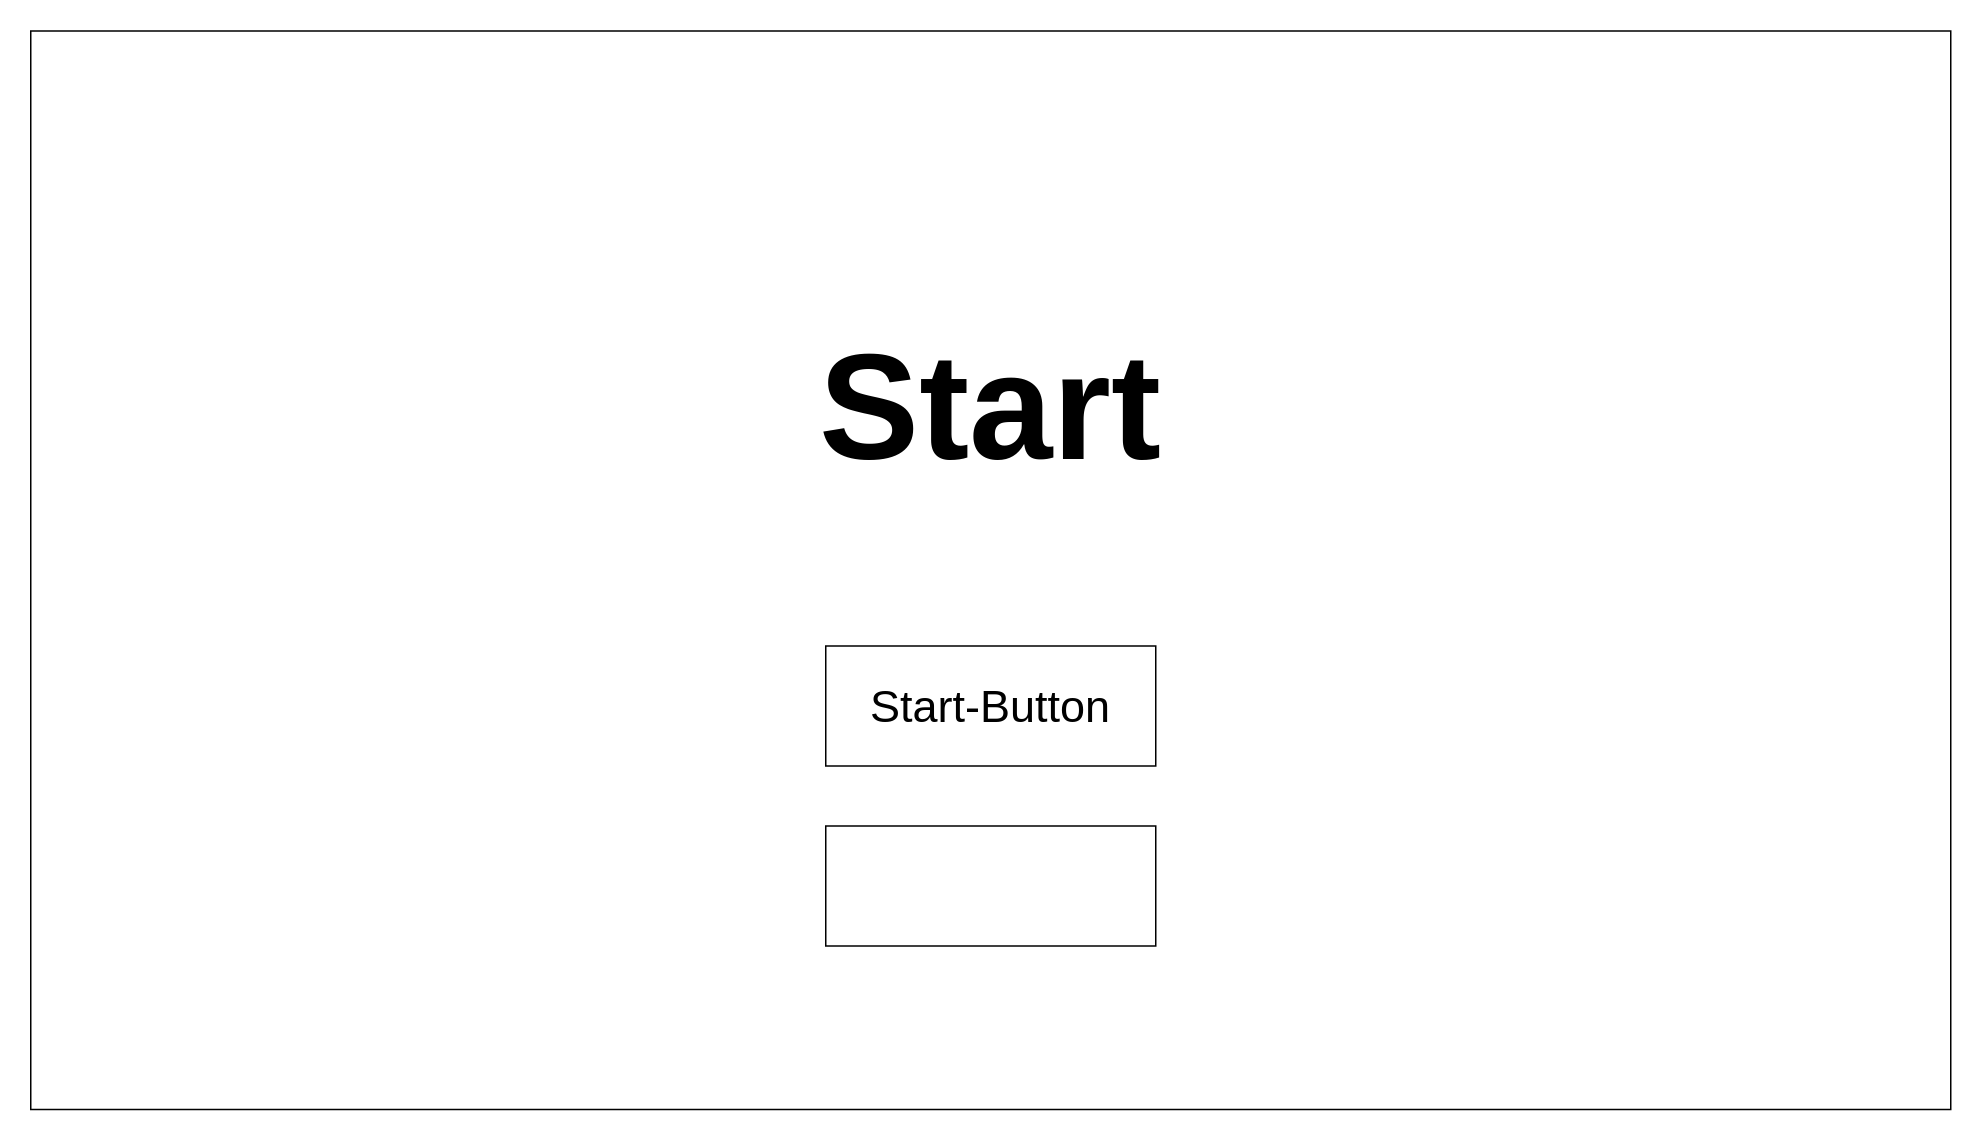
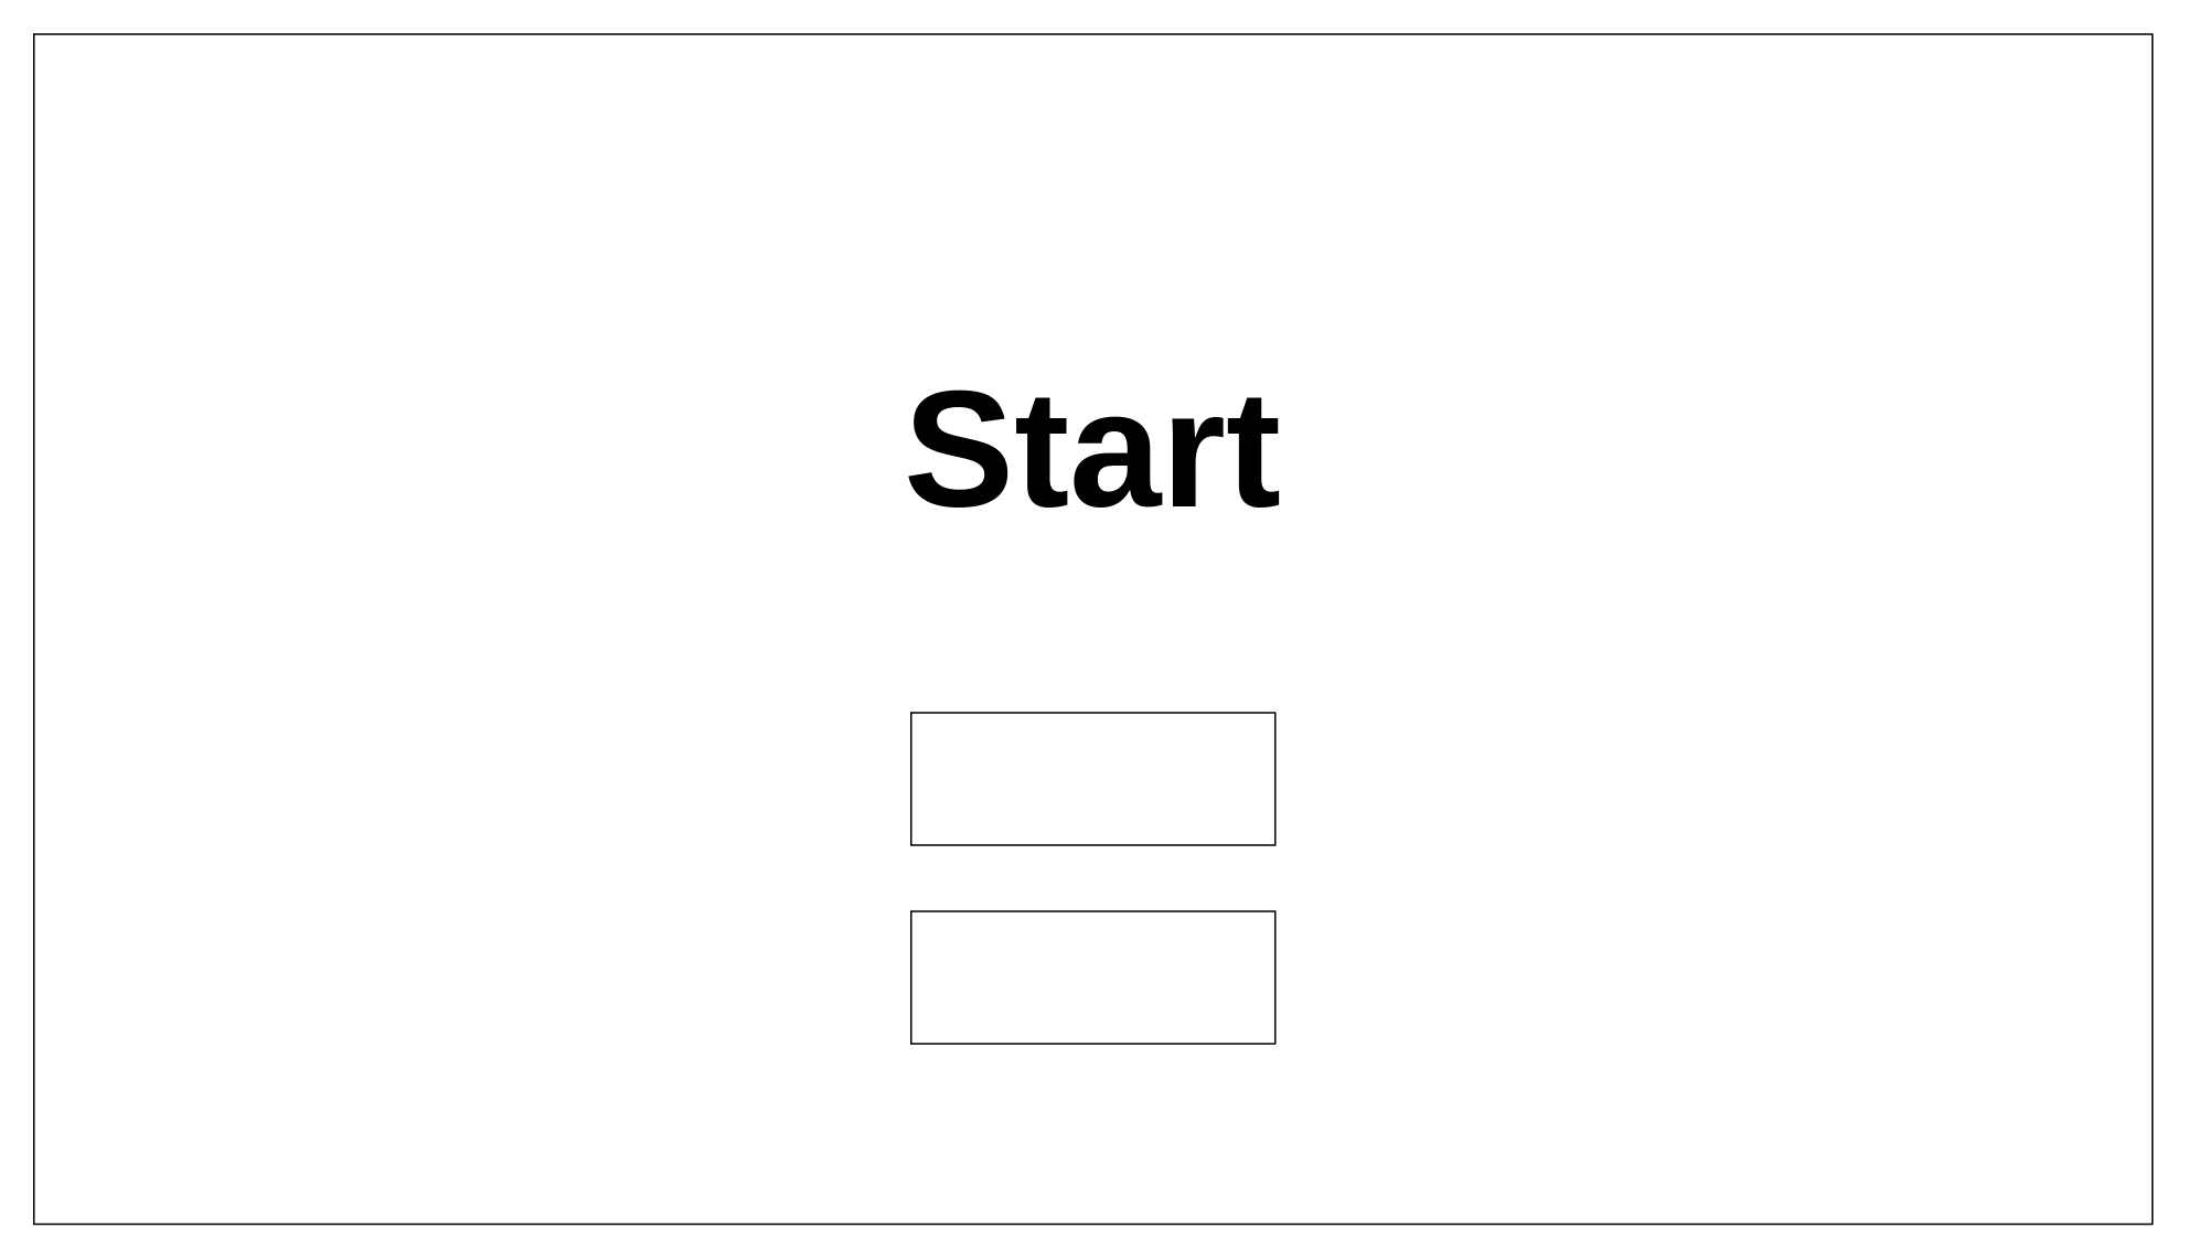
- <mxCell id="8" value="&lt;font style=&quot;font-size: 30px&quot;&gt;Start-Button&lt;/font&gt;" style="text;html=1;strokeColor=none;fillColor=none;align=center;verticalAlign=middle;whiteSpace=wrap;rounded=0;" vertex="1" parent="6"><mxGeometry width="220" height="80" as="geometry" /></mxCell>
